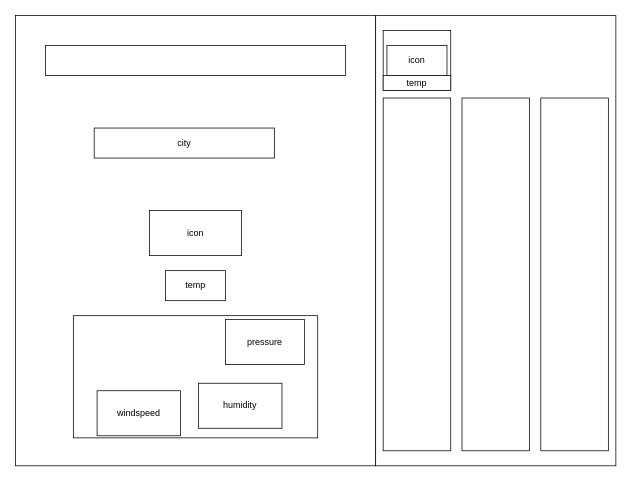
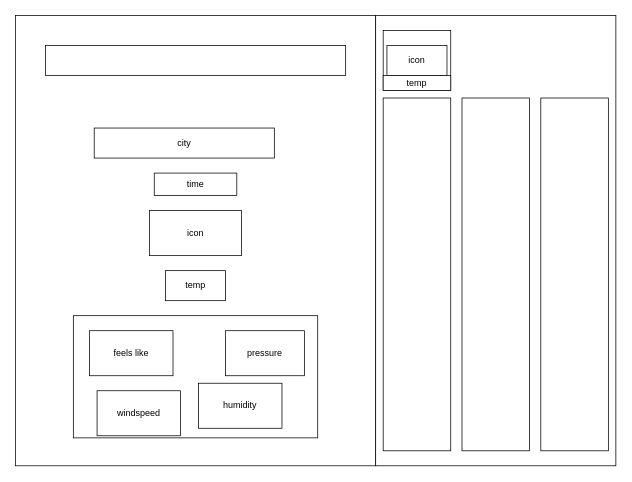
+ <mxCell id="7" value="time" style="rounded=0;whiteSpace=wrap;html=1;" vertex="1" parent="1"><mxGeometry x="205" y="230" width="110" height="30" as="geometry" /></mxCell>
- <mxCell id="11" value="pressure" style="rounded=0;whiteSpace=wrap;html=1;" vertex="1" parent="1"><mxGeometry x="300" y="425" width="105" height="60" as="geometry" /></mxCell>
+ <mxCell id="11" value="pressure" style="rounded=0;whiteSpace=wrap;html=1;" vertex="1" parent="1"><mxGeometry x="300" y="440" width="105" height="60" as="geometry" /></mxCell>
+ <mxCell id="10" value="feels like" style="rounded=0;whiteSpace=wrap;html=1;" vertex="1" parent="1"><mxGeometry x="118.84" y="440" width="111.16" height="60" as="geometry" /></mxCell>
